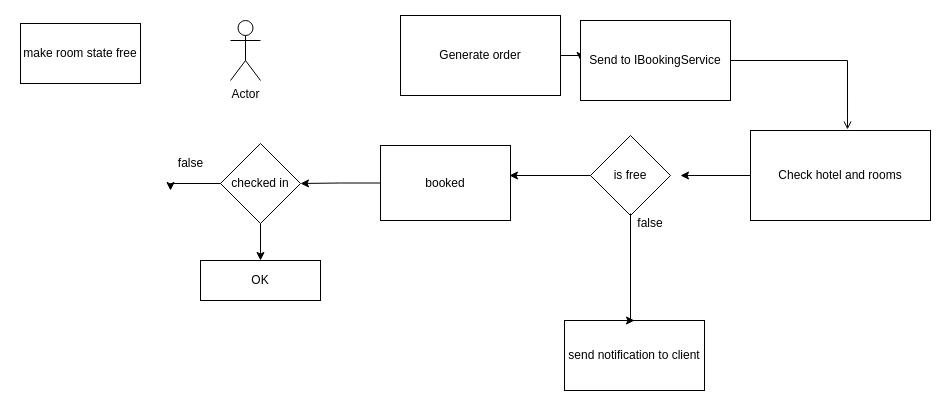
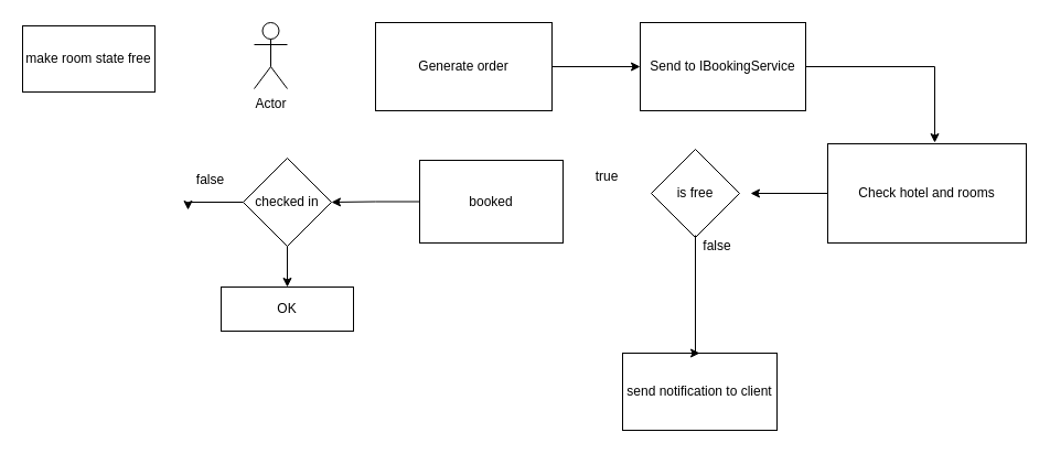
- <mxCell id="4" value="Generate order" style="rounded=0;whiteSpace=wrap;html=1;" vertex="1" parent="1"><mxGeometry x="400" y="15" width="160" height="80" as="geometry" /></mxCell>
+ <mxCell id="4" value="Generate order" style="rounded=0;whiteSpace=wrap;html=1;" vertex="1" parent="1"><mxGeometry x="340" y="20" width="160" height="80" as="geometry" /></mxCell>
- <mxCell id="5" style="edgeStyle=orthogonalEdgeStyle;rounded=0;orthogonalLoop=1;jettySize=auto;html=1;exitX=1;exitY=0.5;exitDx=0;exitDy=0;entryX=0.539;entryY=-0.011;entryDx=0;entryDy=0;entryPerimeter=0;endArrow=open;" edge="1" parent="1" source="6" target="8"><mxGeometry relative="1" as="geometry" /></mxCell>
+ <mxCell id="5" style="edgeStyle=orthogonalEdgeStyle;rounded=0;orthogonalLoop=1;jettySize=auto;html=1;exitX=1;exitY=0.5;exitDx=0;exitDy=0;entryX=0.539;entryY=-0.011;entryDx=0;entryDy=0;entryPerimeter=0;" edge="1" parent="1" source="6" target="8"><mxGeometry relative="1" as="geometry" /></mxCell>
+ <mxCell id="14" value="true" style="text;html=1;strokeColor=none;fillColor=none;align=center;verticalAlign=middle;whiteSpace=wrap;rounded=0;" vertex="1" parent="1"><mxGeometry x="530" y="150" width="40" height="20" as="geometry" /></mxCell>
- <mxCell id="9" style="edgeStyle=orthogonalEdgeStyle;rounded=0;orthogonalLoop=1;jettySize=auto;html=1;exitX=0;exitY=0.5;exitDx=0;exitDy=0;entryX=0.992;entryY=0.4;entryDx=0;entryDy=0;entryPerimeter=0;" edge="1" parent="1" source="10" target="12"><mxGeometry relative="1" as="geometry" /></mxCell>
